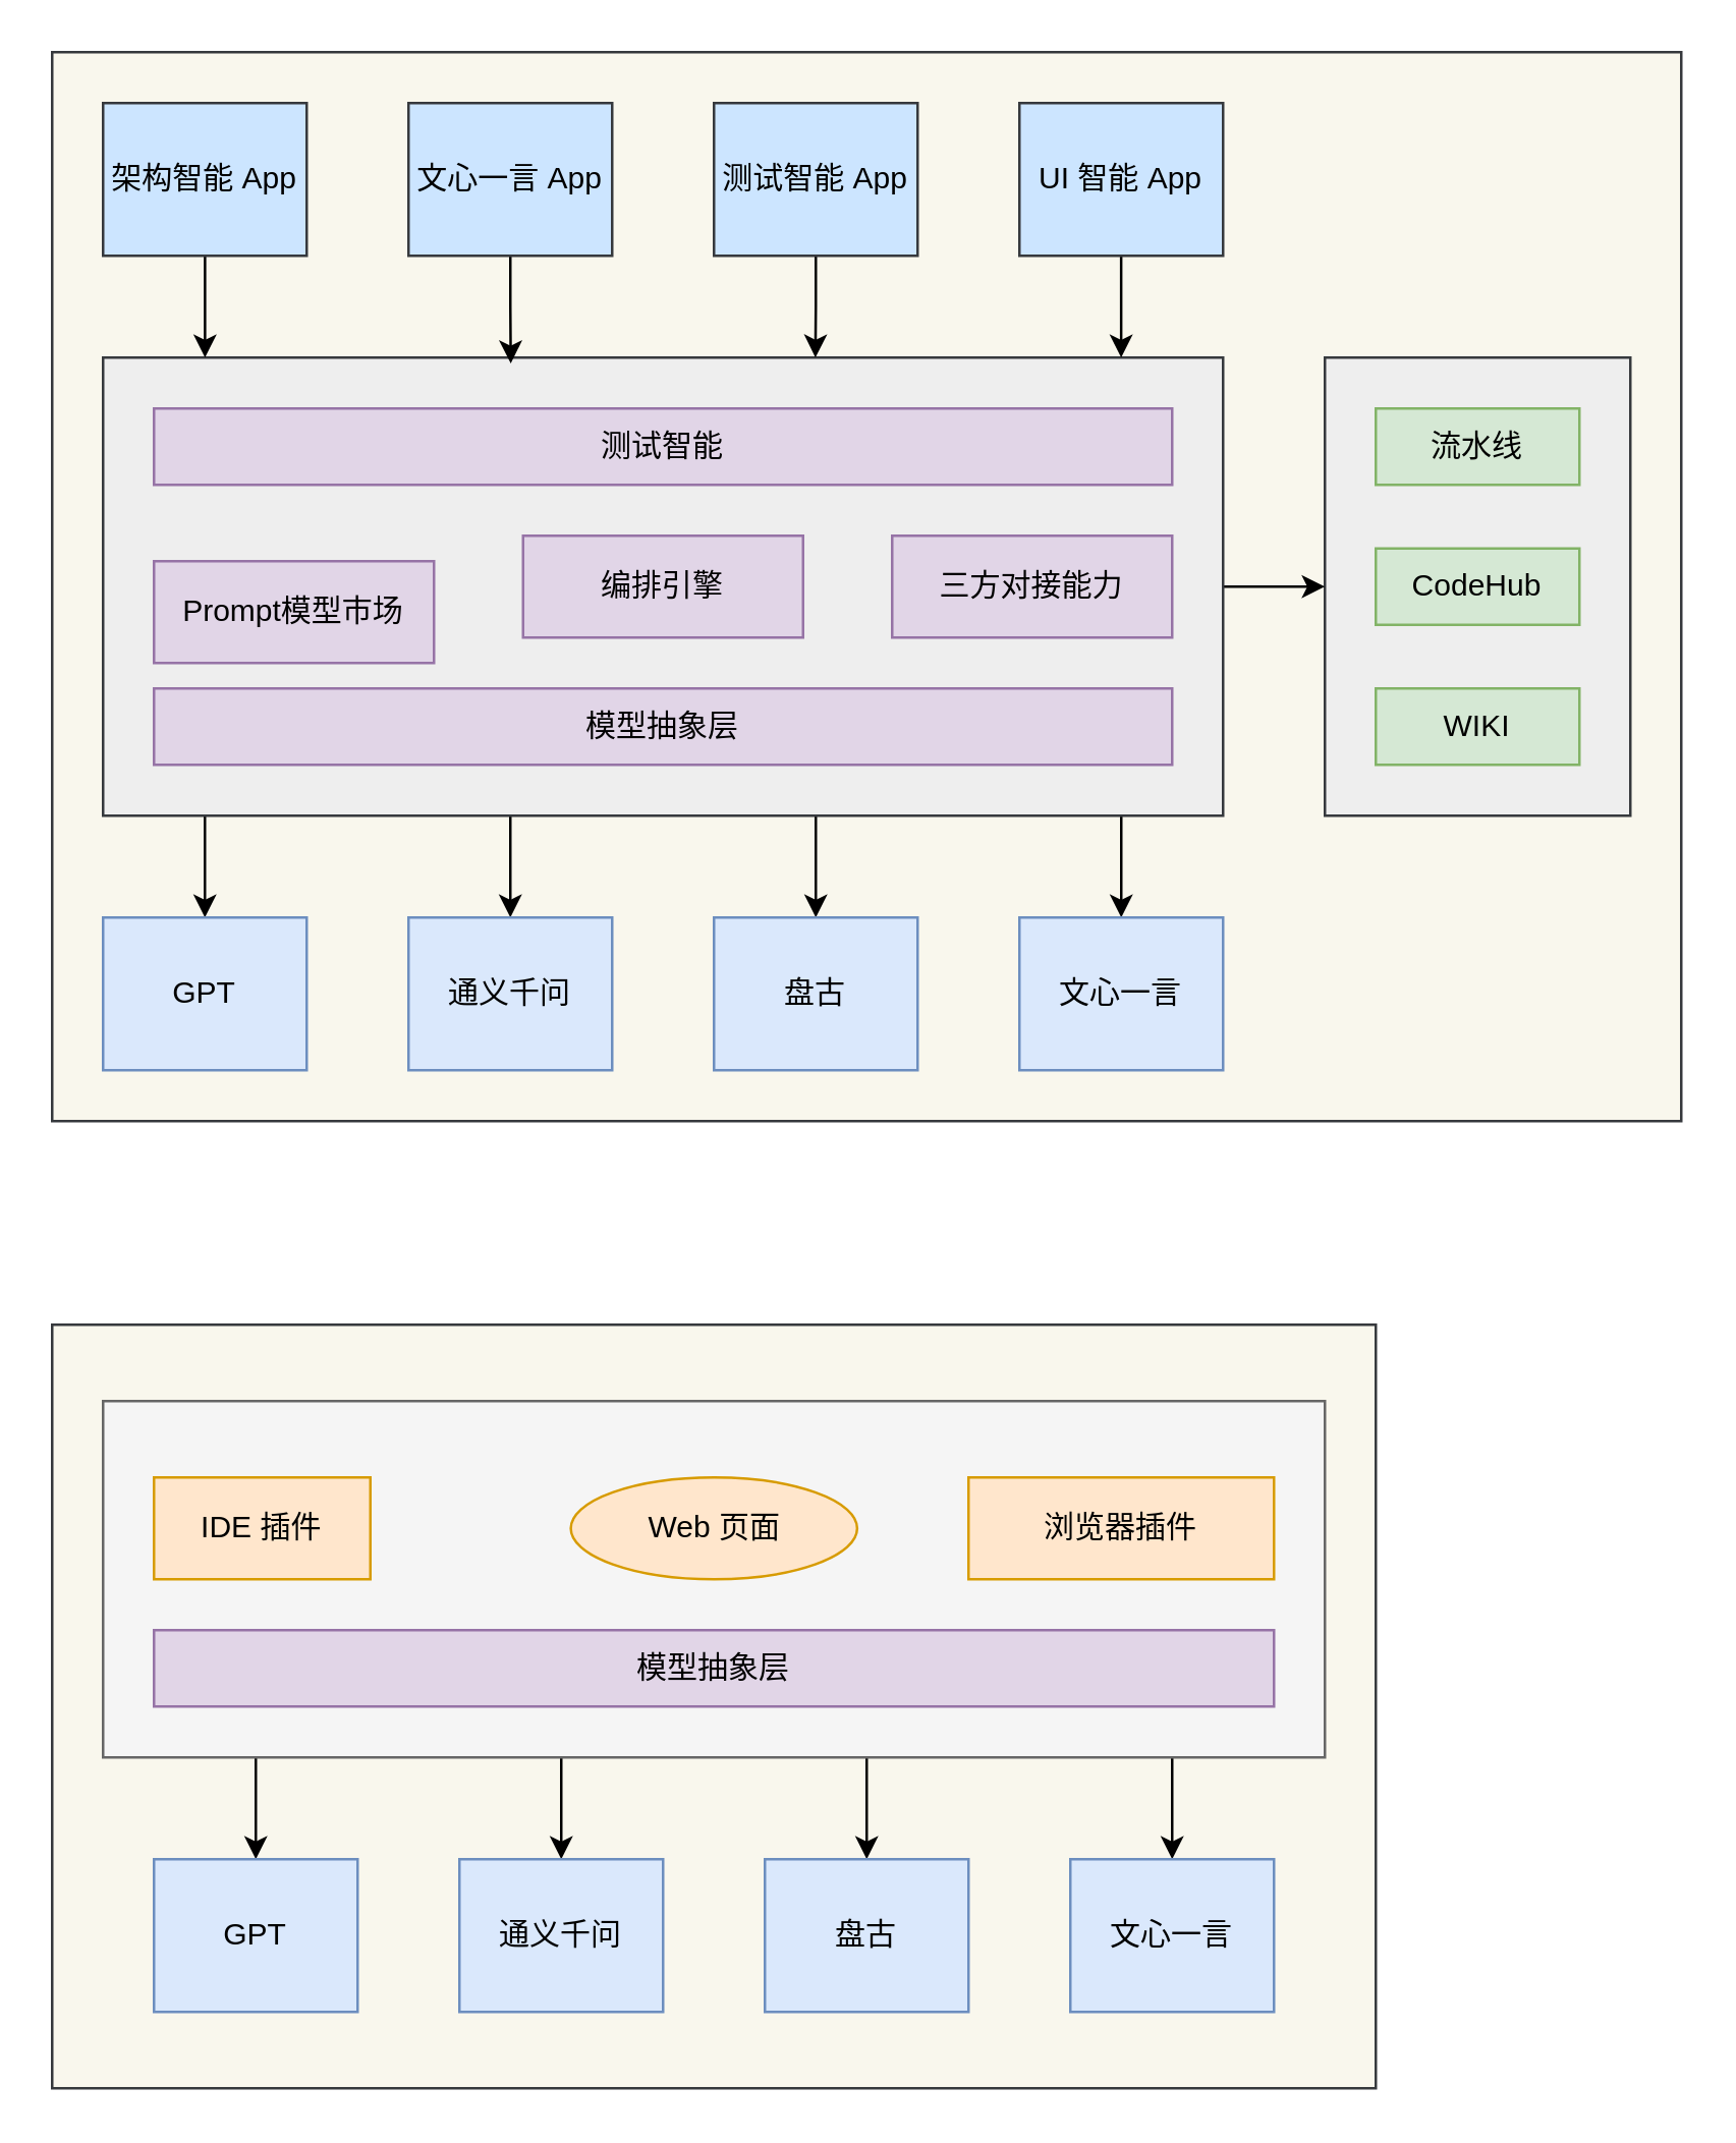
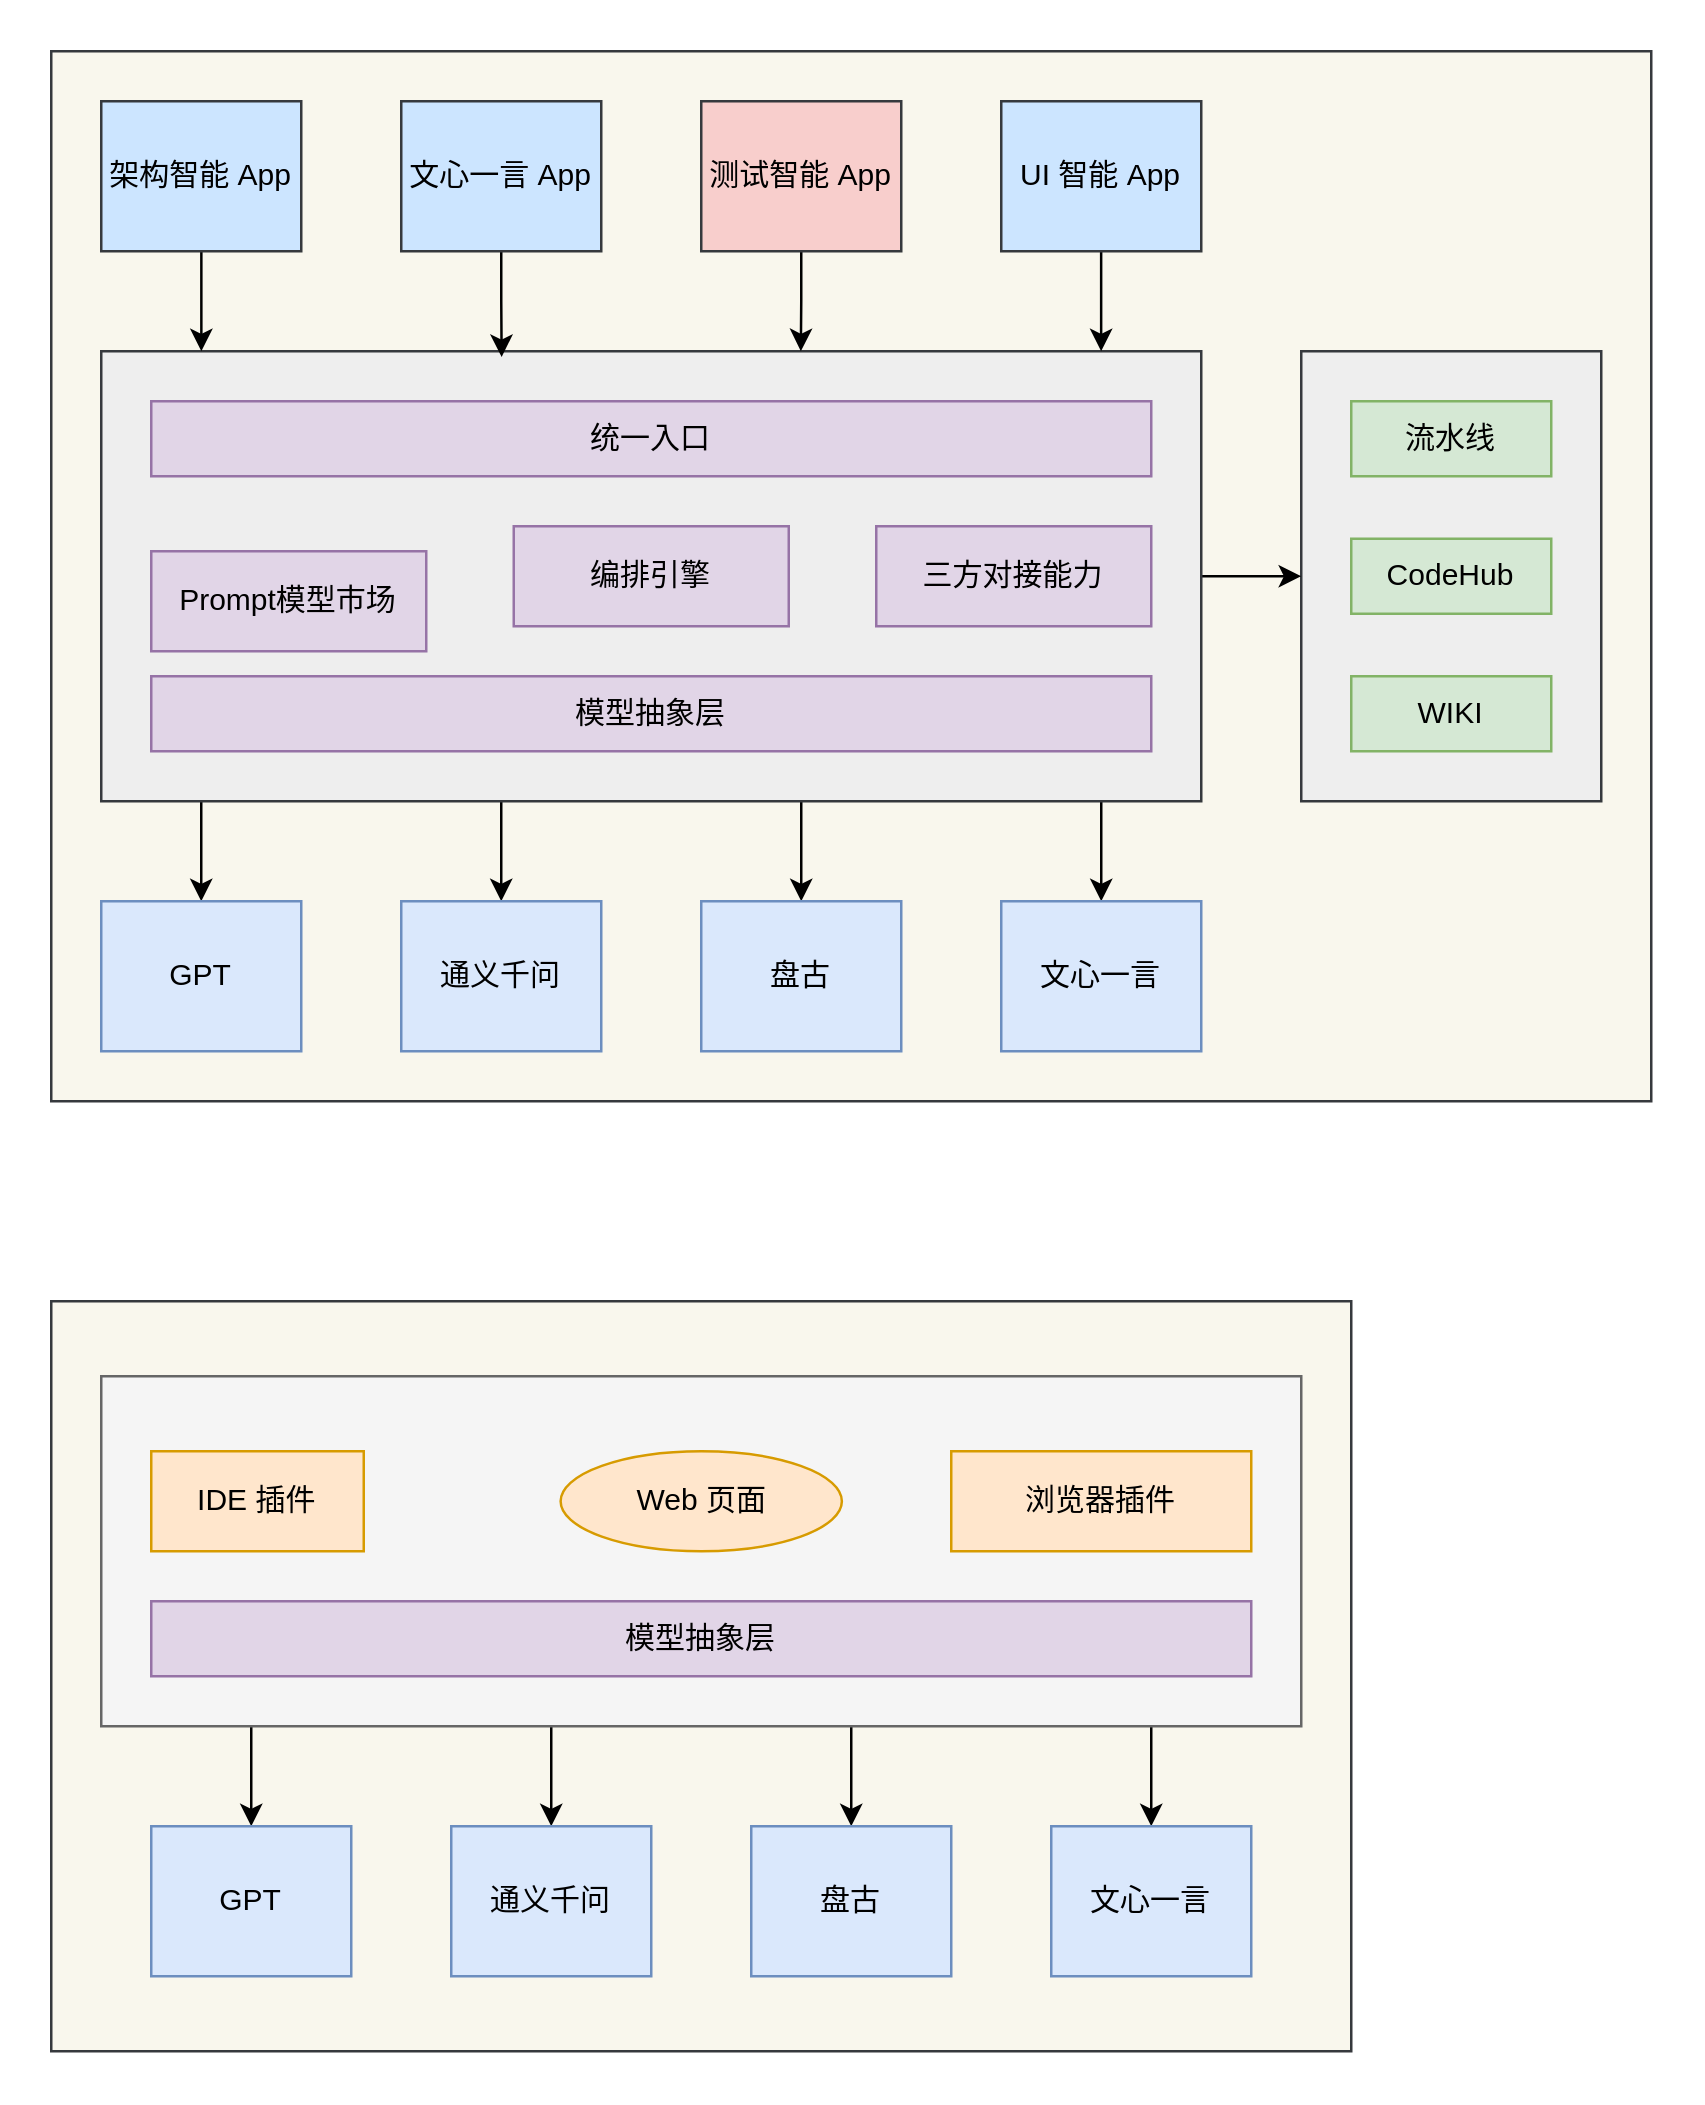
- <mxCell id="20" value="&lt;span&gt;测试智能 App&lt;/span&gt;" style="rounded=0;whiteSpace=wrap;html=1;fillColor=#cce5ff;strokeColor=#36393d;" vertex="1" parent="1"><mxGeometry x="280" y="40" width="80" height="60" as="geometry" /></mxCell>
+ <mxCell id="20" value="&lt;span&gt;测试智能 App&lt;/span&gt;" style="rounded=0;whiteSpace=wrap;html=1;fillColor=#f8cecc;strokeColor=#36393d;" vertex="1" parent="1"><mxGeometry x="280" y="40" width="80" height="60" as="geometry" /></mxCell>
- <mxCell id="29" value="测试智能" style="rounded=0;whiteSpace=wrap;html=1;fillColor=#e1d5e7;strokeColor=#9673a6;" vertex="1" parent="1"><mxGeometry x="60" y="160" width="400" height="30" as="geometry" /></mxCell>
+ <mxCell id="29" value="统一入口" style="rounded=0;whiteSpace=wrap;html=1;fillColor=#e1d5e7;strokeColor=#9673a6;" vertex="1" parent="1"><mxGeometry x="60" y="160" width="400" height="30" as="geometry" /></mxCell>
